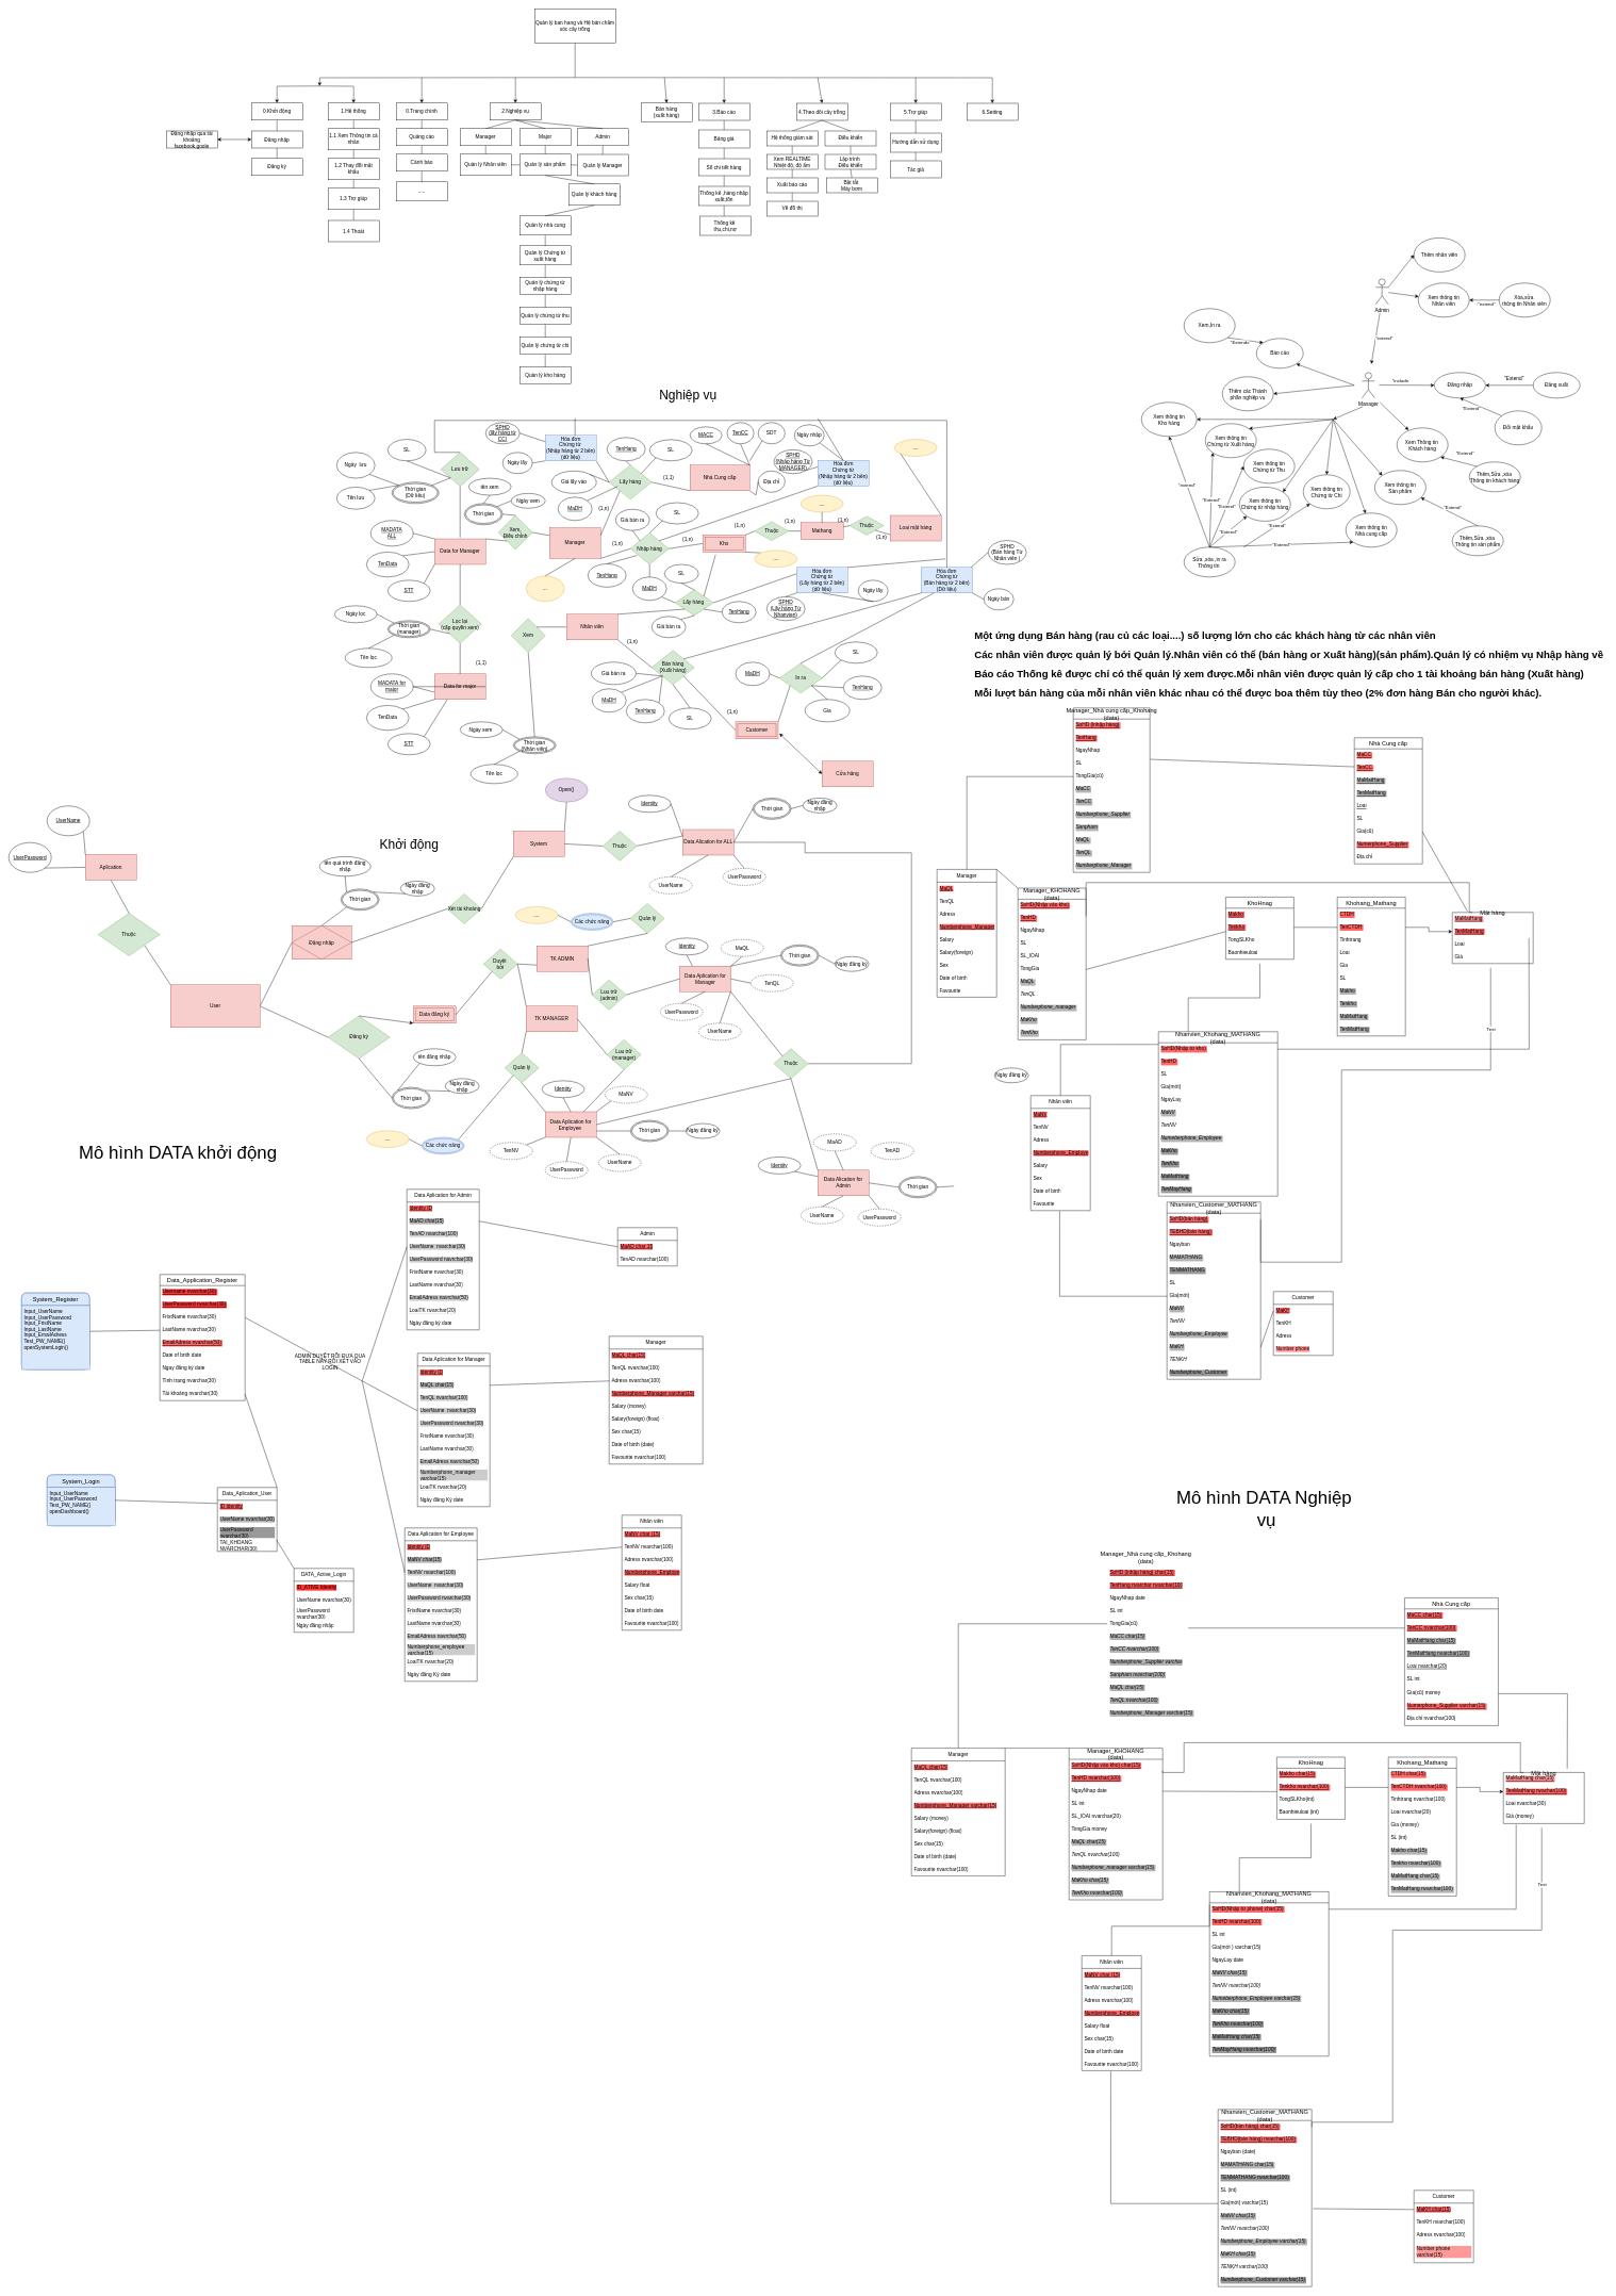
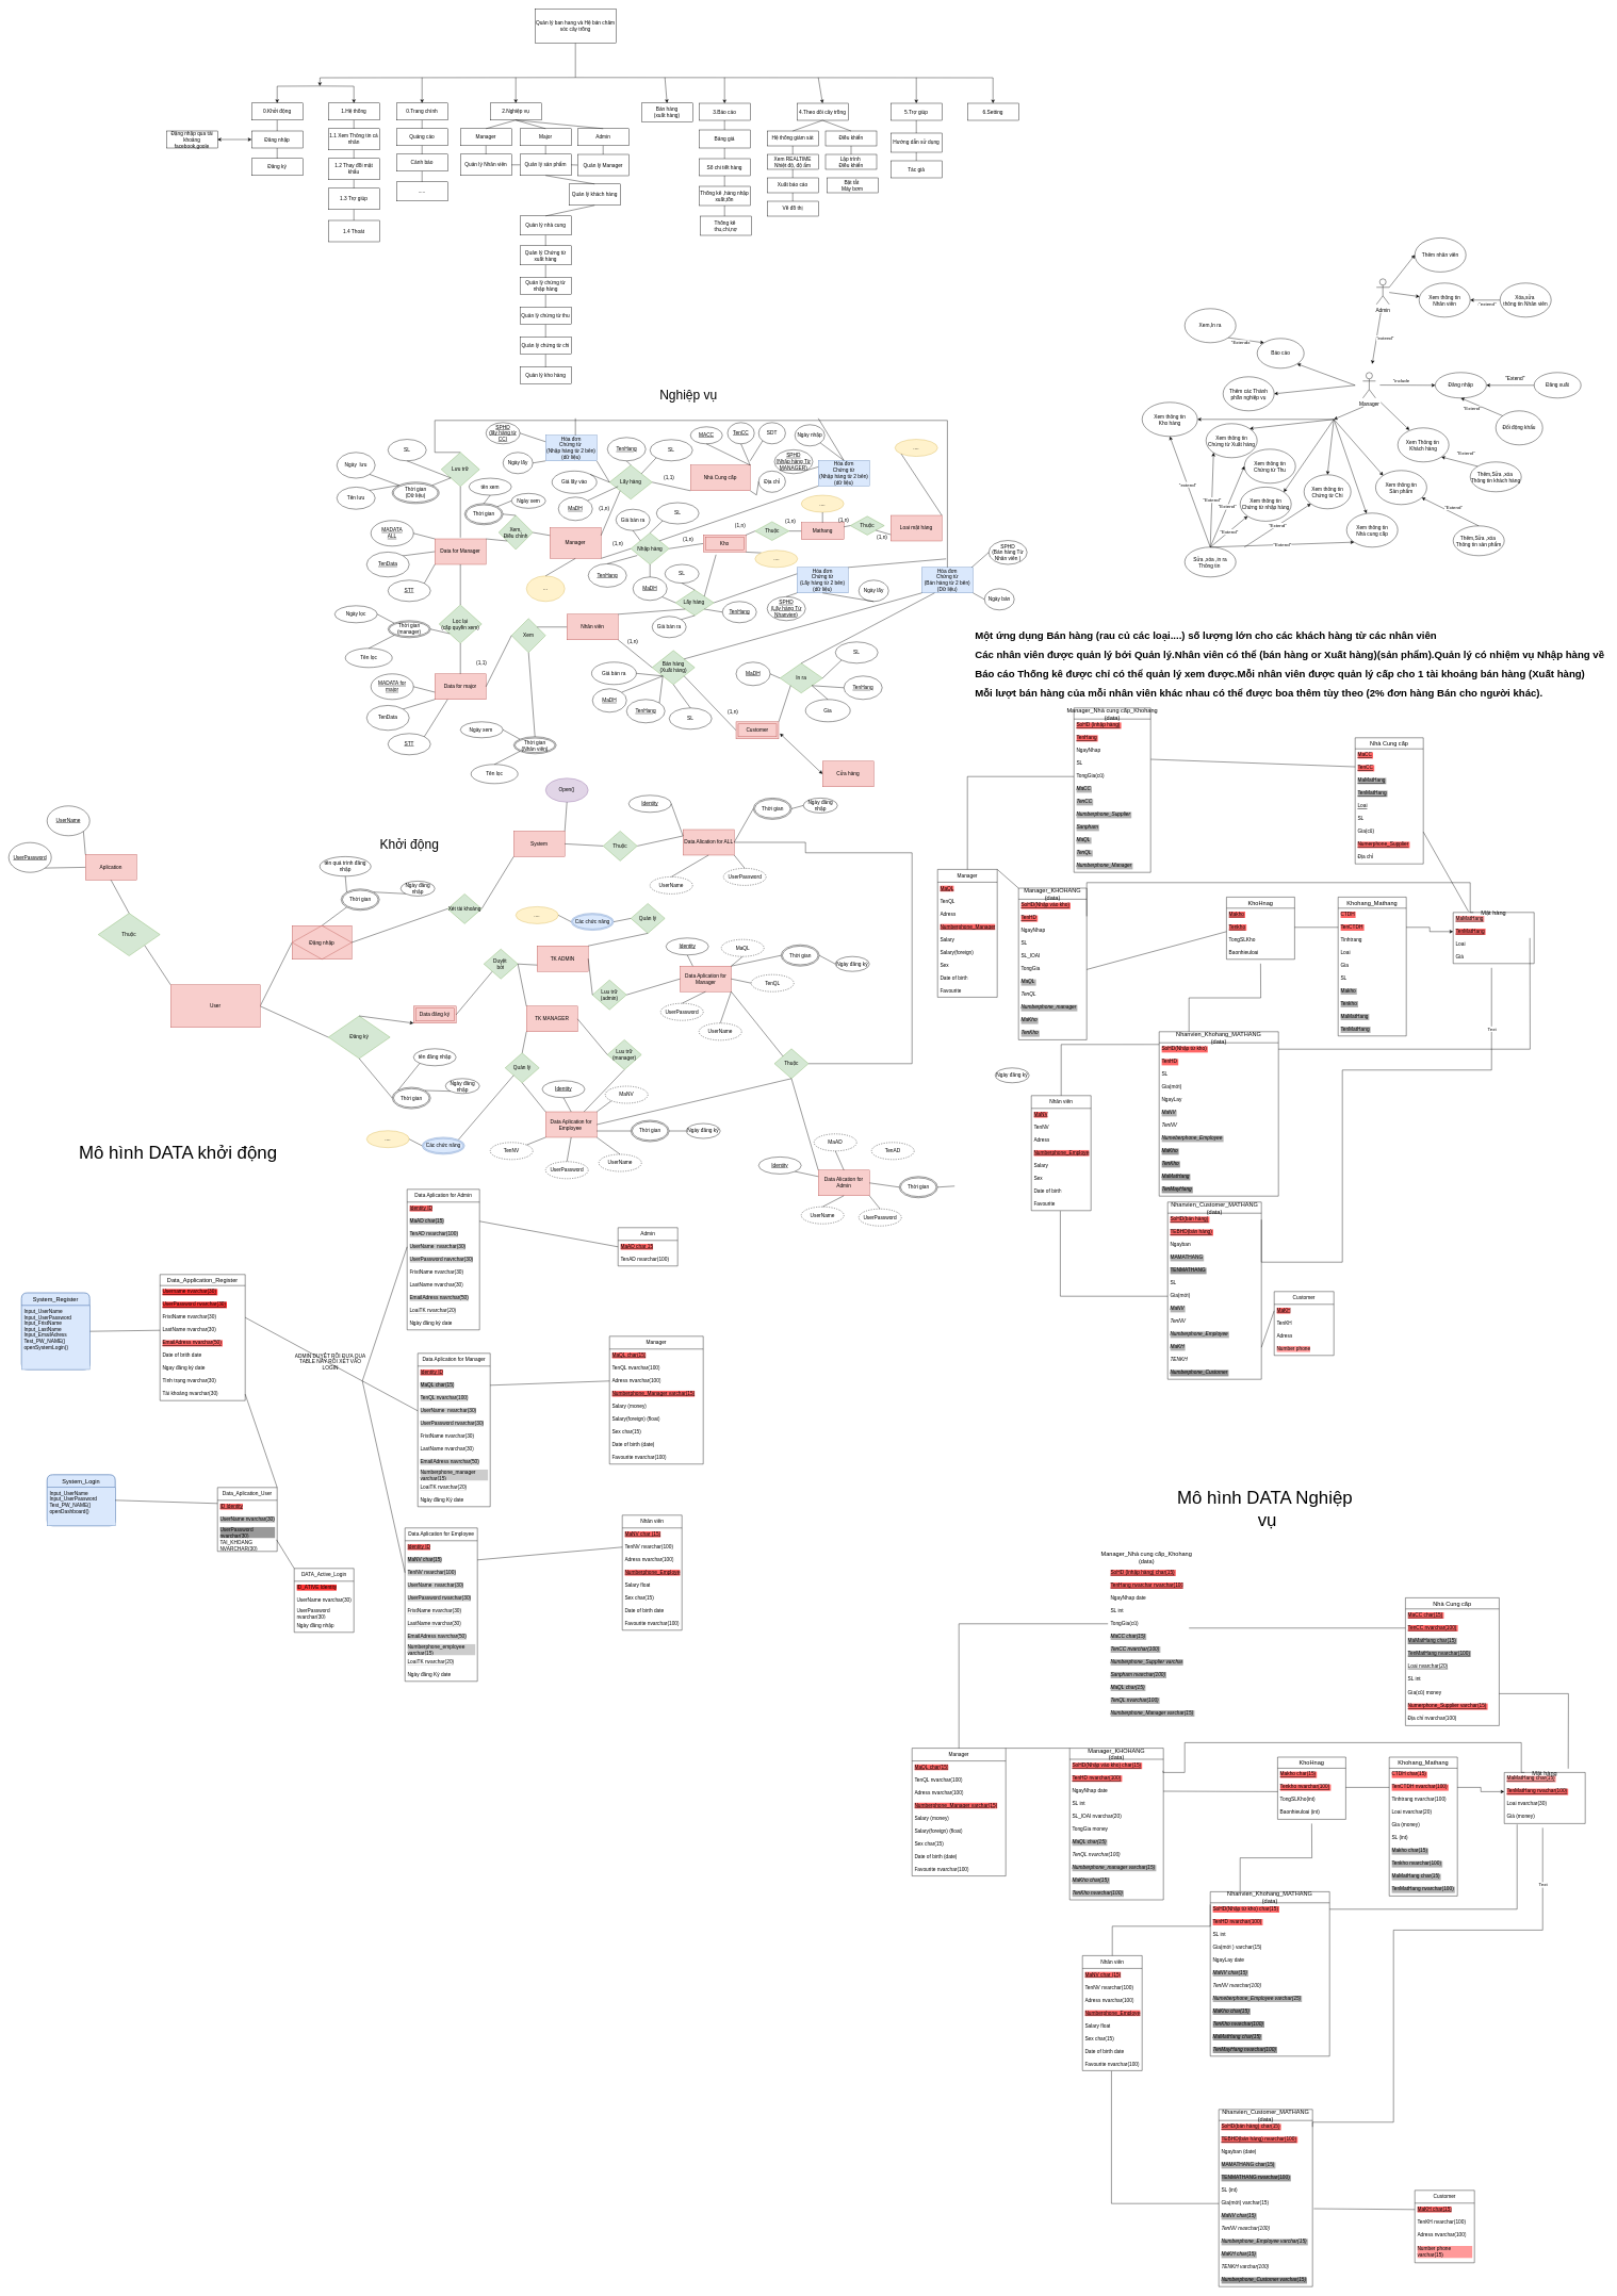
- <mxCell id="695" value="" style="endArrow=none;html=1;rounded=0;entryX=0.5;entryY=1;entryDx=0;entryDy=0;exitX=0.5;exitY=0;exitDx=0;exitDy=0;" parent="1" source="96" target="97" edge="1"><mxGeometry width="50" height="50" relative="1" as="geometry"><mxPoint x="1420" y="721.5" as="sourcePoint" /><mxPoint x="1470" y="671.5" as="targetPoint" /></mxGeometry></mxCell>
- <mxCell id="10" value="Đổi mật khẩu" style="ellipse;whiteSpace=wrap;html=1;" parent="1" vertex="1"><mxGeometry x="3510" y="963.5" width="110" height="80" as="geometry" /></mxCell>
+ <mxCell id="10" value="Đổi động khẩu" style="ellipse;whiteSpace=wrap;html=1;" parent="1" vertex="1"><mxGeometry x="3510" y="963.5" width="110" height="80" as="geometry" /></mxCell>
- <mxCell id="145" value="" style="endArrow=none;html=1;rounded=0;exitX=1;exitY=0.5;exitDx=0;exitDy=0;" parent="1" source="140" target="274" edge="1"><mxGeometry width="50" height="50" relative="1" as="geometry"><mxPoint x="1240" y="1441" as="sourcePoint" /><mxPoint x="1440" y="1361" as="targetPoint" /></mxGeometry></mxCell>
+ <mxCell id="145" value="" style="endArrow=none;html=1;rounded=0;exitX=1;exitY=0.5;exitDx=0;exitDy=0;entryX=0;entryY=0.5;entryDx=0;entryDy=0;" parent="1" source="140" target="137" edge="1"><mxGeometry width="50" height="50" relative="1" as="geometry"><mxPoint x="1240" y="1441" as="sourcePoint" /><mxPoint x="1440" y="1361" as="targetPoint" /></mxGeometry></mxCell>
- <mxCell id="567" value="SoHD(Nhập từ phone) char(15)" style="text;strokeColor=none;fillColor=none;spacingLeft=4;spacingRight=4;overflow=hidden;rotatable=0;points=[[0,0.5],[1,0.5]];portConstraint=eastwest;fontSize=12;labelBackgroundColor=#FF6666;labelBorderColor=none;fontColor=#000000;" parent="566" vertex="1"><mxGeometry y="26" width="280" height="30" as="geometry" /></mxCell>
+ <mxCell id="567" value="SoHD(Nhập từ kho) char(15)" style="text;strokeColor=none;fillColor=none;spacingLeft=4;spacingRight=4;overflow=hidden;rotatable=0;points=[[0,0.5],[1,0.5]];portConstraint=eastwest;fontSize=12;labelBackgroundColor=#FF6666;labelBorderColor=none;fontColor=#000000;" parent="566" vertex="1"><mxGeometry y="26" width="280" height="30" as="geometry" /></mxCell>
